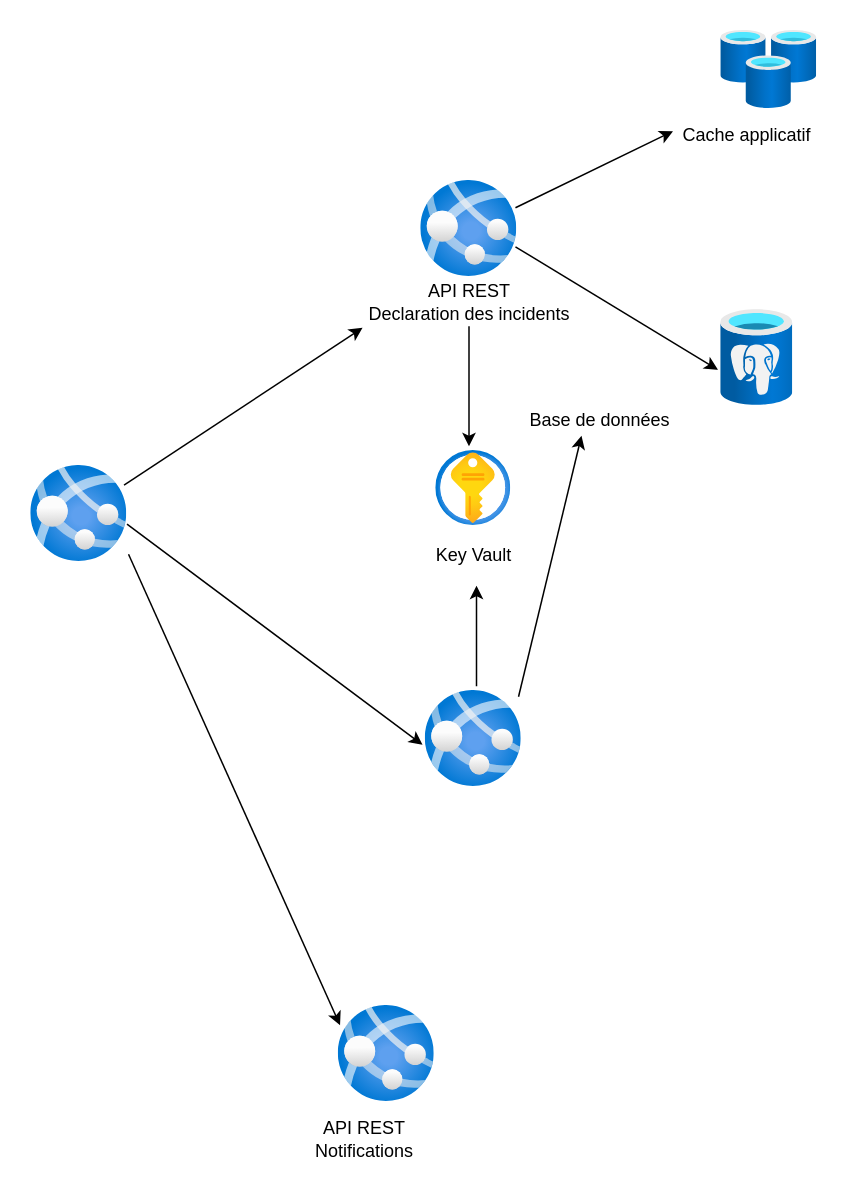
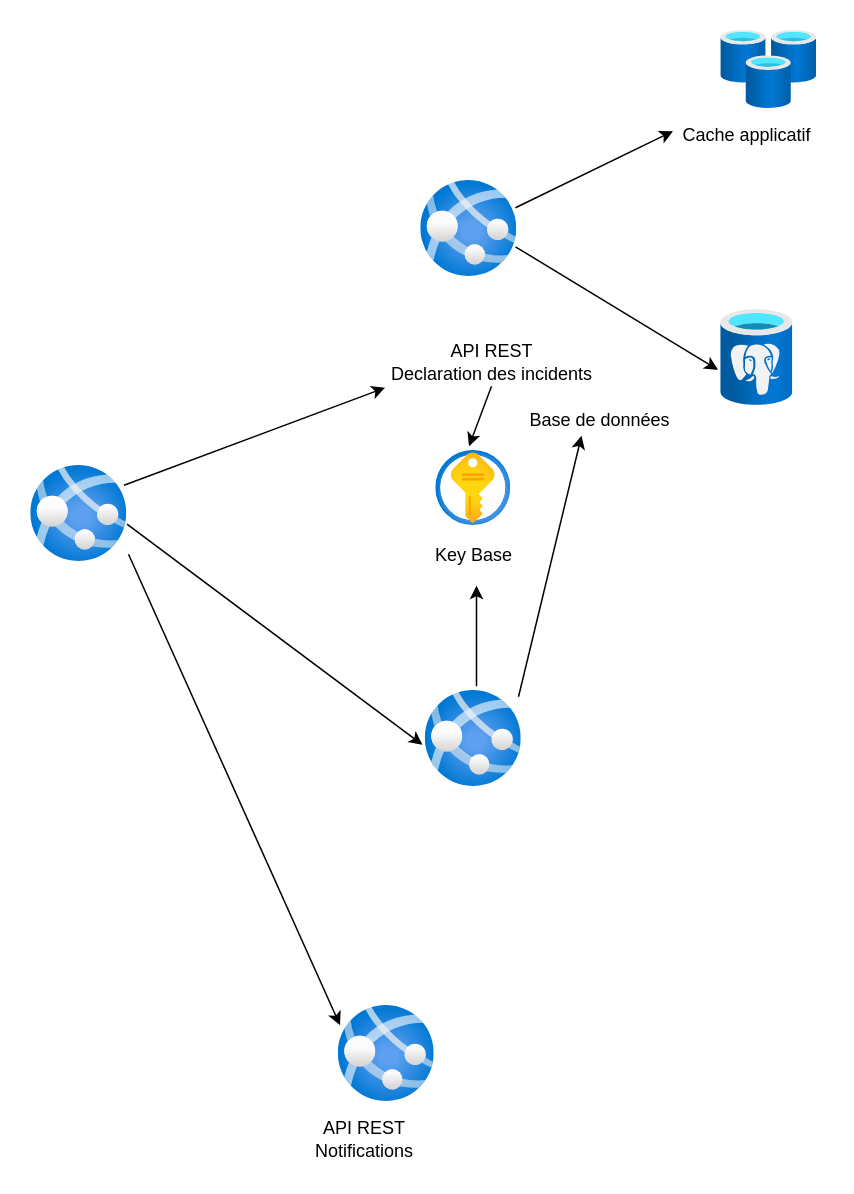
- <mxCell id="10" value="API REST&lt;br&gt;Declaration des incidents" style="text;html=1;align=center;verticalAlign=middle;resizable=0;points=[];autosize=1;strokeColor=none;fillColor=none;" parent="1" vertex="1"><mxGeometry x="237" y="186" width="150" height="30" as="geometry" /></mxCell>
+ <mxCell id="10" value="API REST&lt;br&gt;Declaration des incidents" style="text;html=1;align=center;verticalAlign=middle;resizable=0;points=[];autosize=1;strokeColor=none;fillColor=none;" parent="1" vertex="1"><mxGeometry x="252" y="226" width="150" height="30" as="geometry" /></mxCell>
- <mxCell id="19" value="Key Vault" style="text;html=1;align=center;verticalAlign=middle;resizable=0;points=[];autosize=1;strokeColor=none;fillColor=none;" parent="1" vertex="1"><mxGeometry x="280" y="360" width="70" height="20" as="geometry" /></mxCell>
+ <mxCell id="19" value="Key Base" style="text;html=1;align=center;verticalAlign=middle;resizable=0;points=[];autosize=1;strokeColor=none;fillColor=none;" parent="1" vertex="1"><mxGeometry x="280" y="360" width="70" height="20" as="geometry" /></mxCell>
